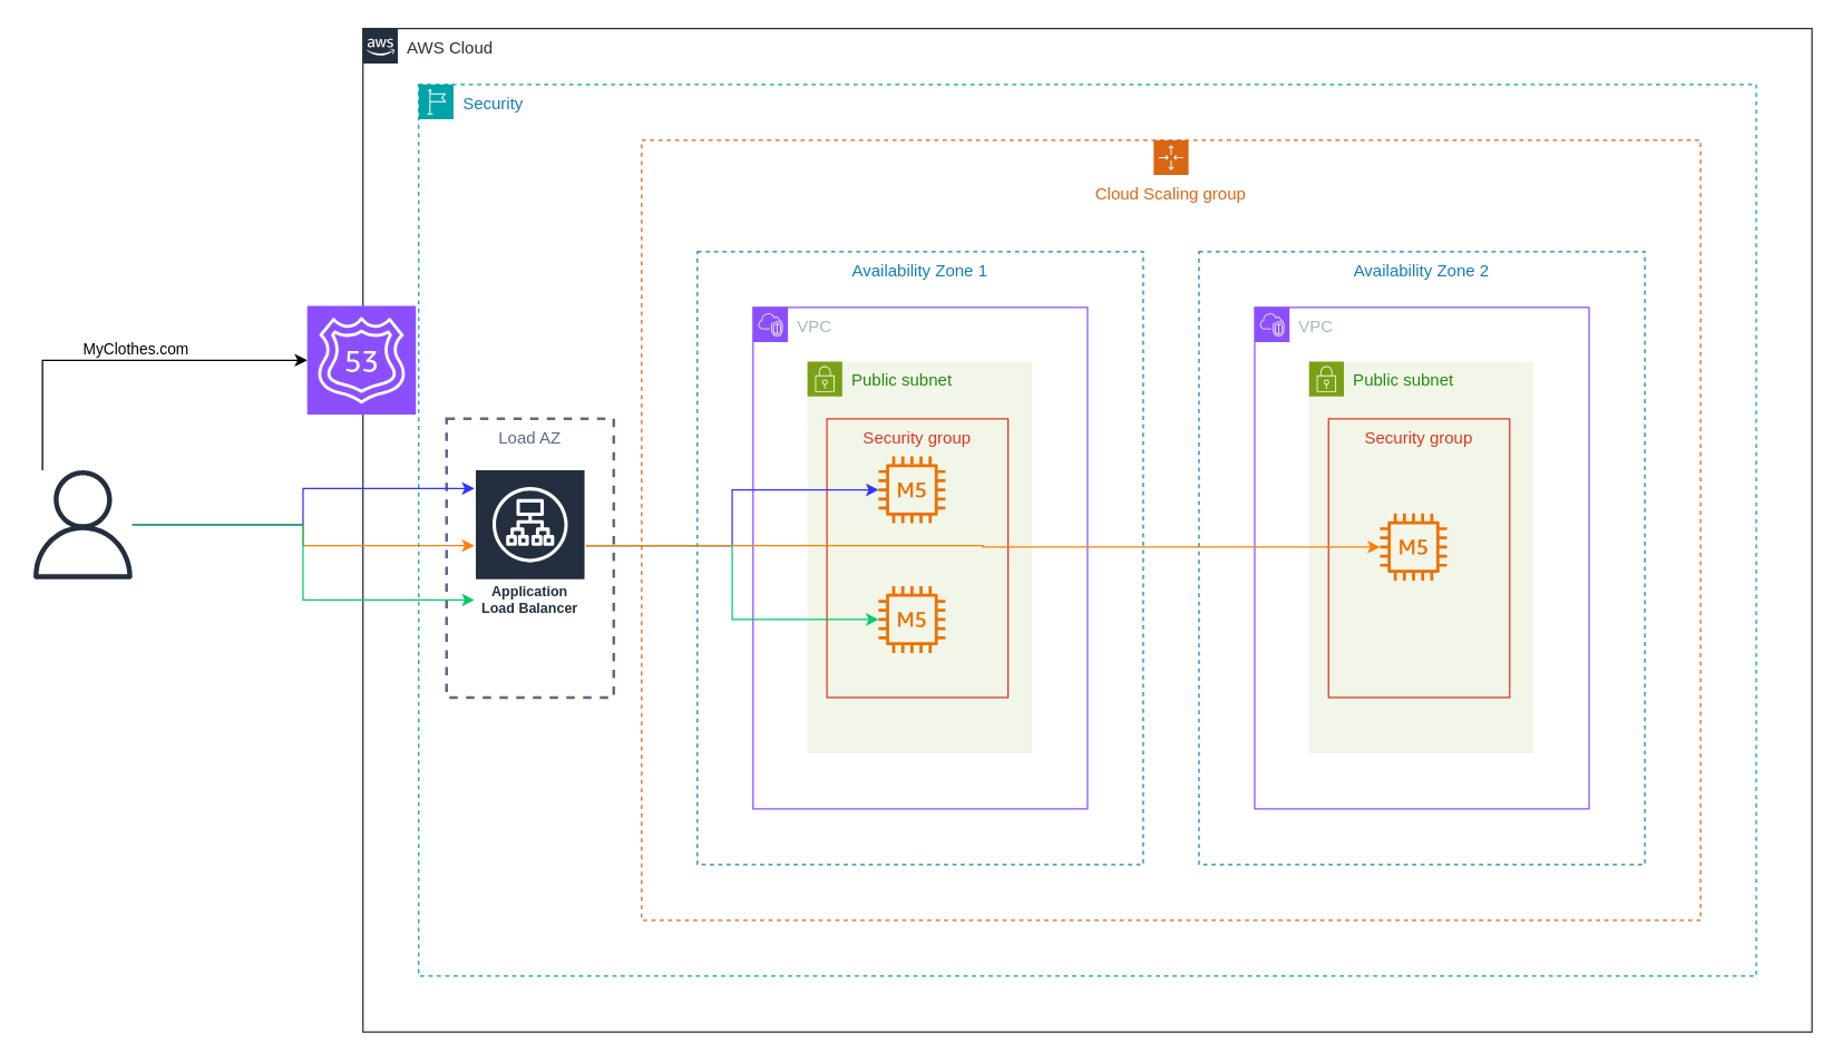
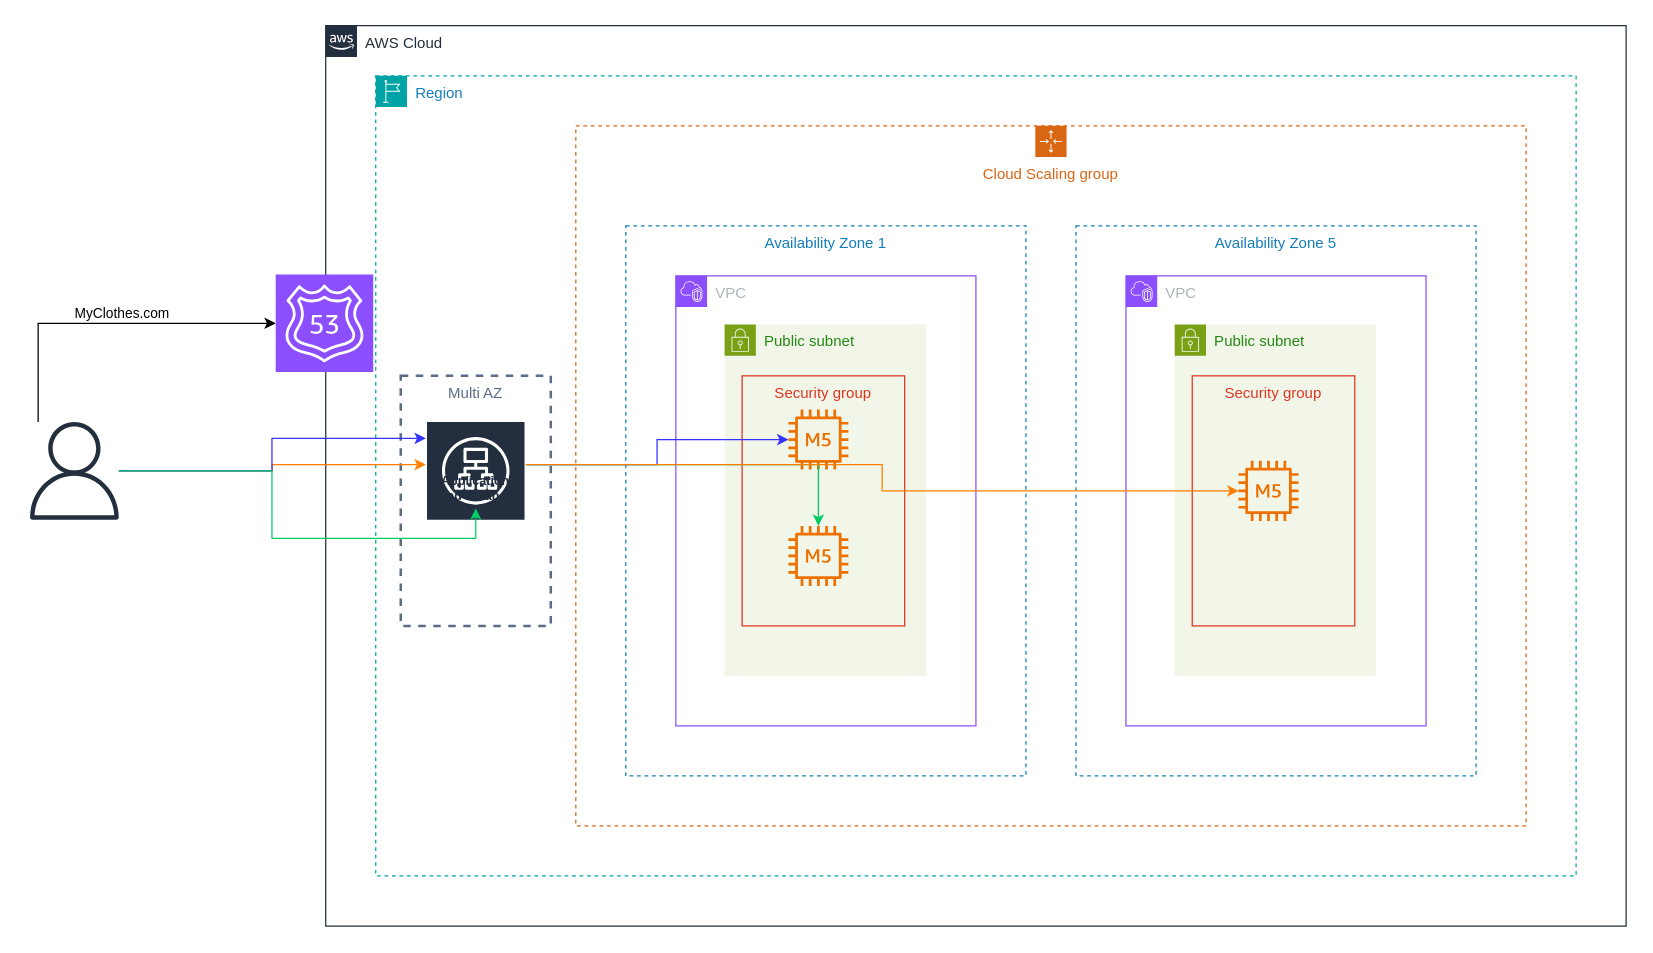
- <mxCell id="3" value="Security" style="points=[[0,0],[0.25,0],[0.5,0],[0.75,0],[1,0],[1,0.25],[1,0.5],[1,0.75],[1,1],[0.75,1],[0.5,1],[0.25,1],[0,1],[0,0.75],[0,0.5],[0,0.25]];outlineConnect=0;gradientColor=none;html=1;whiteSpace=wrap;fontSize=12;fontStyle=0;container=1;pointerEvents=0;collapsible=0;recursiveResize=0;shape=mxgraph.aws4.group;grIcon=mxgraph.aws4.group_region;strokeColor=#00A4A6;fillColor=none;verticalAlign=top;align=left;spacingLeft=30;fontColor=#147EBA;dashed=1;" vertex="1" parent="2"><mxGeometry x="40" y="40" width="960" height="640" as="geometry" /></mxCell>
+ <mxCell id="3" value="Region" style="points=[[0,0],[0.25,0],[0.5,0],[0.75,0],[1,0],[1,0.25],[1,0.5],[1,0.75],[1,1],[0.75,1],[0.5,1],[0.25,1],[0,1],[0,0.75],[0,0.5],[0,0.25]];outlineConnect=0;gradientColor=none;html=1;whiteSpace=wrap;fontSize=12;fontStyle=0;container=1;pointerEvents=0;collapsible=0;recursiveResize=0;shape=mxgraph.aws4.group;grIcon=mxgraph.aws4.group_region;strokeColor=#00A4A6;fillColor=none;verticalAlign=top;align=left;spacingLeft=30;fontColor=#147EBA;dashed=1;" vertex="1" parent="2"><mxGeometry x="40" y="40" width="960" height="640" as="geometry" /></mxCell>
- <mxCell id="7" value="Availability Zone 2" style="fillColor=none;strokeColor=#147EBA;dashed=1;verticalAlign=top;fontStyle=0;fontColor=#147EBA;whiteSpace=wrap;html=1;" vertex="1" parent="5"><mxGeometry x="400" y="80" width="320" height="440" as="geometry" /></mxCell>
+ <mxCell id="7" value="Availability Zone 5" style="fillColor=none;strokeColor=#147EBA;dashed=1;verticalAlign=top;fontStyle=0;fontColor=#147EBA;whiteSpace=wrap;html=1;" vertex="1" parent="5"><mxGeometry x="400" y="80" width="320" height="440" as="geometry" /></mxCell>
- <mxCell id="4" value="Load AZ" style="fillColor=none;strokeColor=#5A6C86;dashed=1;verticalAlign=top;fontStyle=0;fontColor=#5A6C86;whiteSpace=wrap;html=1;strokeWidth=2;" vertex="1" parent="1"><mxGeometry x="320" y="300" width="120" height="200" as="geometry" /></mxCell>
+ <mxCell id="4" value="Multi AZ" style="fillColor=none;strokeColor=#5A6C86;dashed=1;verticalAlign=top;fontStyle=0;fontColor=#5A6C86;whiteSpace=wrap;html=1;strokeWidth=2;" vertex="1" parent="1"><mxGeometry x="320" y="300" width="120" height="200" as="geometry" /></mxCell>
- <mxCell id="15" value="Application Load Balancer" style="sketch=0;outlineConnect=0;fontColor=#232F3E;gradientColor=none;strokeColor=#ffffff;fillColor=#232F3E;dashed=0;verticalLabelPosition=middle;verticalAlign=bottom;align=center;html=1;whiteSpace=wrap;fontSize=10;fontStyle=1;spacing=3;shape=mxgraph.aws4.productIcon;prIcon=mxgraph.aws4.application_load_balancer;" vertex="1" parent="1"><mxGeometry x="340" y="336" width="80" height="110" as="geometry" /></mxCell>
+ <mxCell id="15" value="Application Load Balancer" style="sketch=0;outlineConnect=0;fontColor=#232F3E;gradientColor=none;strokeColor=#ffffff;fillColor=#232F3E;dashed=0;verticalLabelPosition=middle;verticalAlign=bottom;align=center;html=1;whiteSpace=wrap;fontSize=10;fontStyle=1;spacing=3;shape=mxgraph.aws4.productIcon;prIcon=mxgraph.aws4.application_load_balancer;" vertex="1" parent="1"><mxGeometry x="340" y="336" width="80" height="70" as="geometry" /></mxCell>
